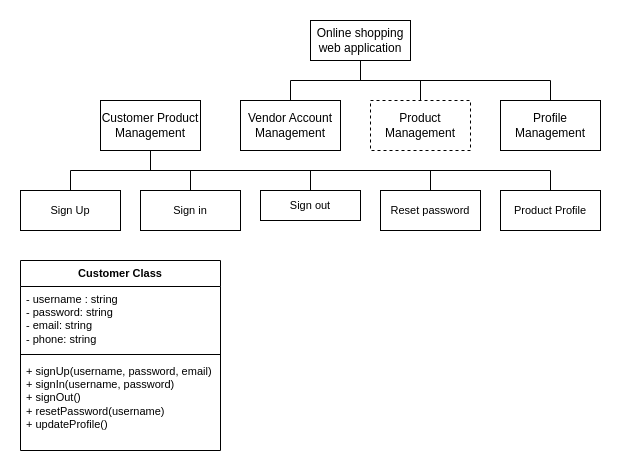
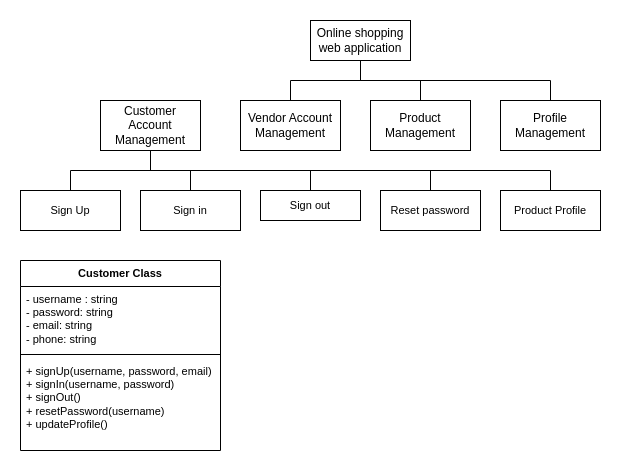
- <mxCell id="11" value="Customer Product Management" style="whiteSpace=wrap;html=1;align=center;" vertex="1" parent="1"><mxGeometry x="100" y="100" width="100" height="50" as="geometry" /></mxCell>
+ <mxCell id="11" value="Customer Account Management" style="whiteSpace=wrap;html=1;align=center;" vertex="1" parent="1"><mxGeometry x="100" y="100" width="100" height="50" as="geometry" /></mxCell>
- <mxCell id="13" value="Product Management" style="whiteSpace=wrap;html=1;align=center;dashed=1;" vertex="1" parent="1"><mxGeometry x="370" y="100" width="100" height="50" as="geometry" /></mxCell>
+ <mxCell id="13" value="Product Management" style="whiteSpace=wrap;html=1;align=center;" vertex="1" parent="1"><mxGeometry x="370" y="100" width="100" height="50" as="geometry" /></mxCell>
